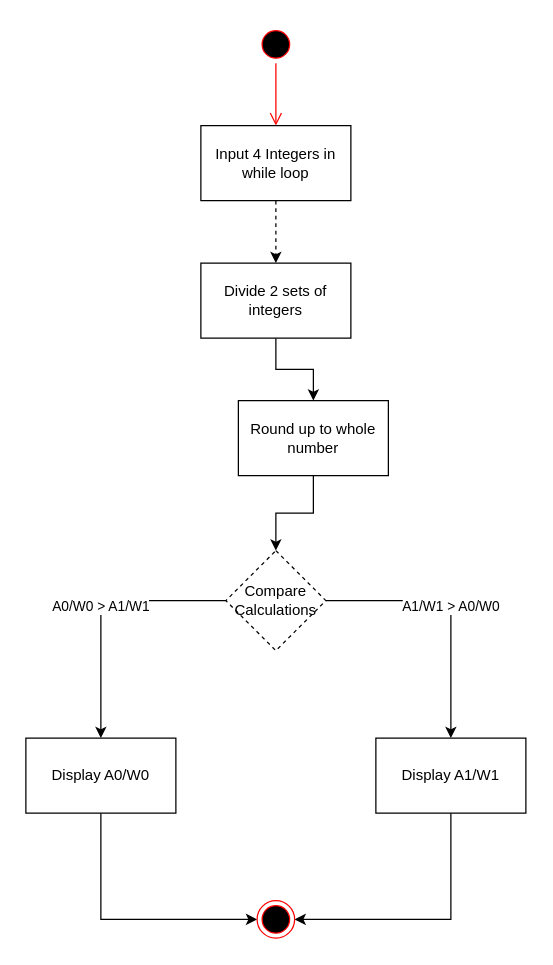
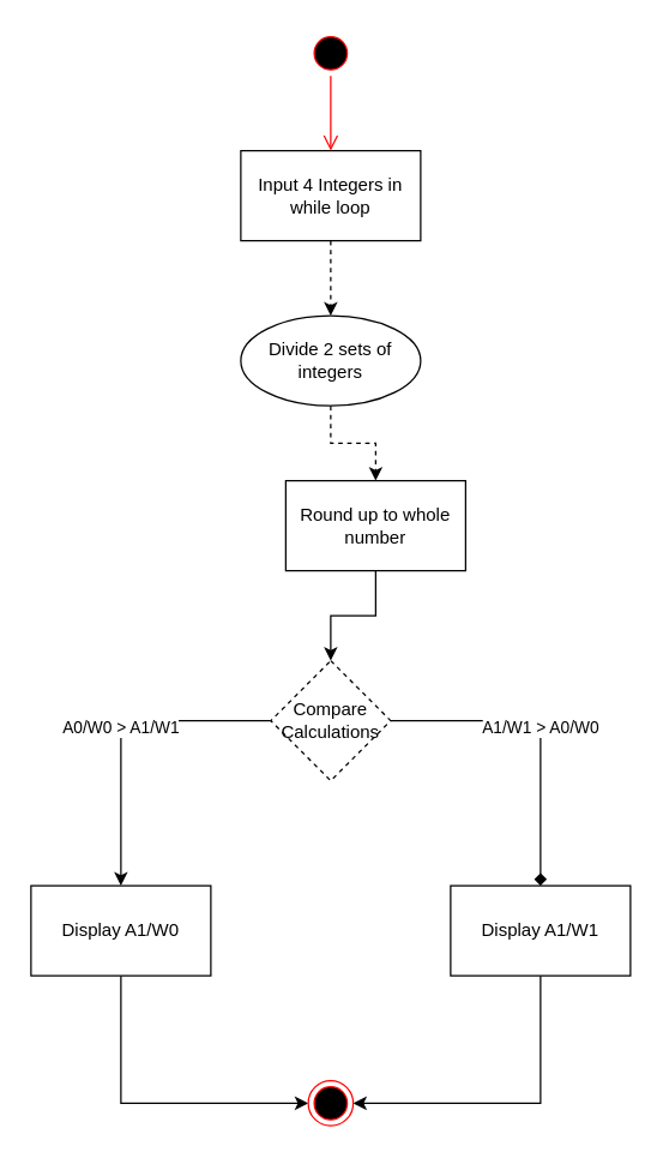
- <mxCell id="8" value="Divide 2 sets of integers" style="rounded=0;whiteSpace=wrap;html=1;" vertex="1" parent="1"><mxGeometry x="160" y="210" width="120" height="60" as="geometry" /></mxCell>
+ <mxCell id="8" value="Divide 2 sets of integers" style="ellipse;whiteSpace=wrap;html=1;" vertex="1" parent="1"><mxGeometry x="160" y="210" width="120" height="60" as="geometry" /></mxCell>
- <mxCell id="7" style="edgeStyle=orthogonalEdgeStyle;rounded=0;orthogonalLoop=1;jettySize=auto;html=1;entryX=0.5;entryY=0;entryDx=0;entryDy=0;" edge="1" parent="1" source="8" target="10"><mxGeometry relative="1" as="geometry" /></mxCell>
+ <mxCell id="7" style="edgeStyle=orthogonalEdgeStyle;rounded=0;orthogonalLoop=1;jettySize=auto;html=1;entryX=0.5;entryY=0;entryDx=0;entryDy=0;dashed=1;" edge="1" parent="1" source="8" target="10"><mxGeometry relative="1" as="geometry" /></mxCell>
- <mxCell id="3" value="A1/W1 &amp;gt; A0/W0" style="edgeStyle=orthogonalEdgeStyle;rounded=0;orthogonalLoop=1;jettySize=auto;html=1;" edge="1" parent="1" source="4" target="14"><mxGeometry relative="1" as="geometry" /></mxCell>
+ <mxCell id="3" value="A1/W1 &amp;gt; A0/W0" style="edgeStyle=orthogonalEdgeStyle;rounded=0;orthogonalLoop=1;jettySize=auto;html=1;endArrow=diamond;" edge="1" parent="1" source="4" target="14"><mxGeometry relative="1" as="geometry" /></mxCell>
- <mxCell id="12" value="Display A0/W0" style="rounded=0;whiteSpace=wrap;html=1;" vertex="1" parent="1"><mxGeometry x="20" y="590" width="120" height="60" as="geometry" /></mxCell>
+ <mxCell id="12" value="Display A1/W0" style="rounded=0;whiteSpace=wrap;html=1;" vertex="1" parent="1"><mxGeometry x="20" y="590" width="120" height="60" as="geometry" /></mxCell>
